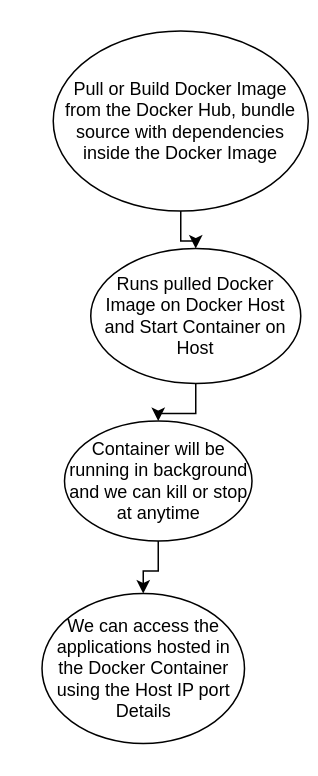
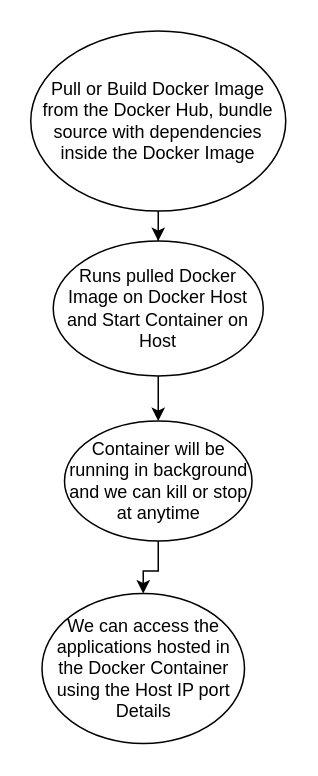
- <mxCell id="3" value="Pull or Build Docker Image from the Docker Hub, bundle source with dependencies inside the Docker Image&lt;br&gt;" style="ellipse;whiteSpace=wrap;html=1;" vertex="1" parent="1"><mxGeometry x="35" y="20" width="170" height="120" as="geometry" /></mxCell>
+ <mxCell id="3" value="Pull or Build Docker Image from the Docker Hub, bundle source with dependencies inside the Docker Image&lt;br&gt;" style="ellipse;whiteSpace=wrap;html=1;" vertex="1" parent="1"><mxGeometry x="20" y="20" width="170" height="120" as="geometry" /></mxCell>
- <mxCell id="5" value="Runs pulled Docker Image on Docker Host and Start Container on Host&lt;br&gt;" style="ellipse;whiteSpace=wrap;html=1;" vertex="1" parent="1"><mxGeometry x="60" y="165" width="140" height="90" as="geometry" /></mxCell>
+ <mxCell id="5" value="Runs pulled Docker Image on Docker Host and Start Container on Host&lt;br&gt;" style="ellipse;whiteSpace=wrap;html=1;" vertex="1" parent="1"><mxGeometry x="35" y="160" width="140" height="90" as="geometry" /></mxCell>
